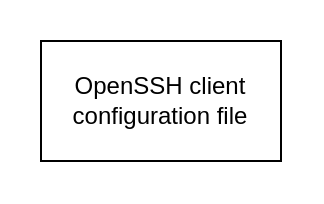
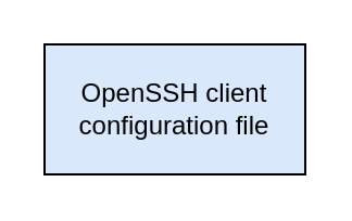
- <mxCell id="2" value="OpenSSH client configuration file" style="rounded=0;whiteSpace=wrap;html=1;" vertex="1" parent="1"><mxGeometry x="20" y="20" width="120" height="60" as="geometry" /></mxCell>
+ <mxCell id="2" value="OpenSSH client configuration file" style="rounded=0;whiteSpace=wrap;html=1;fillColor=#dae8fc;" vertex="1" parent="1"><mxGeometry x="20" y="20" width="120" height="60" as="geometry" /></mxCell>
